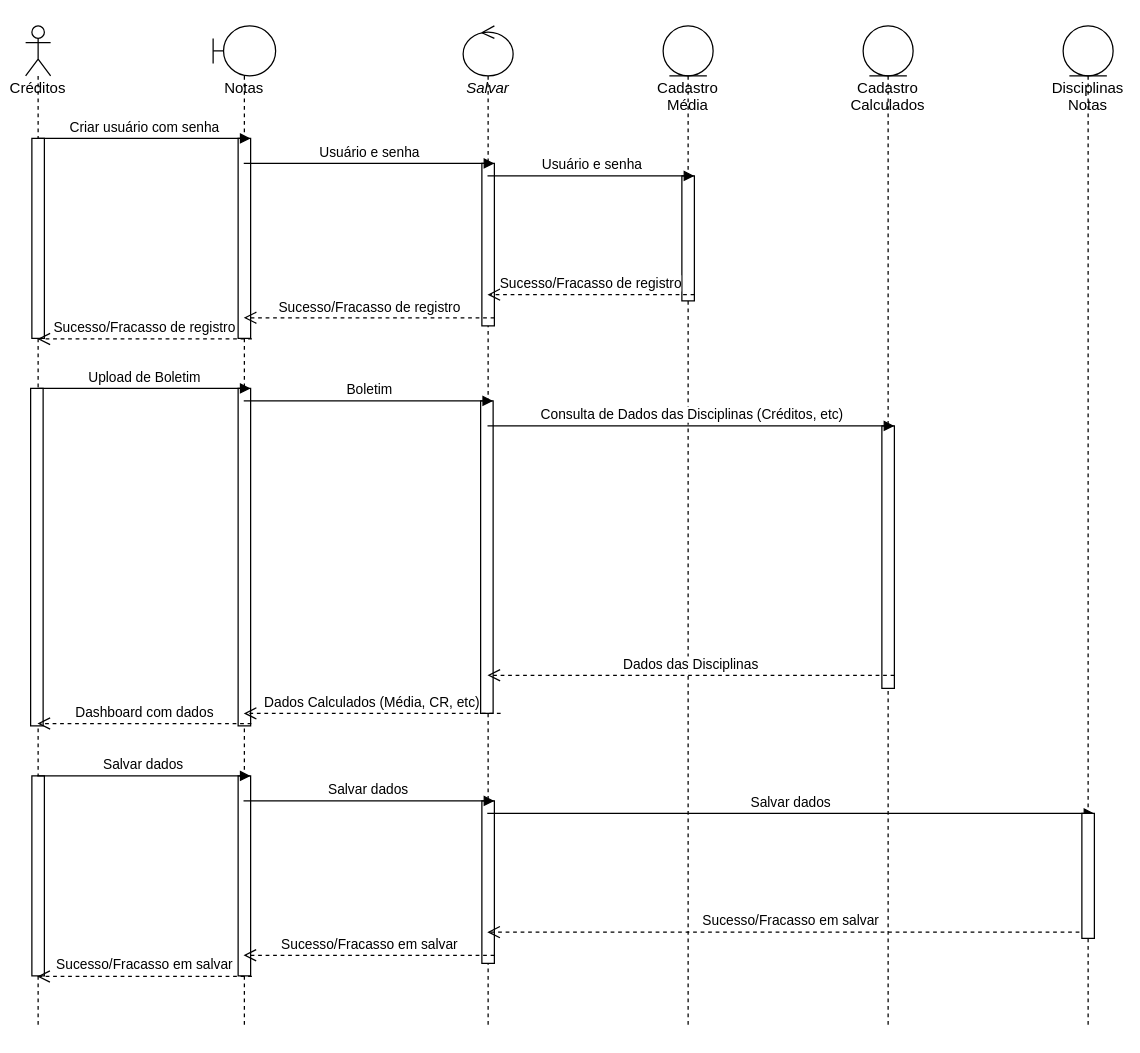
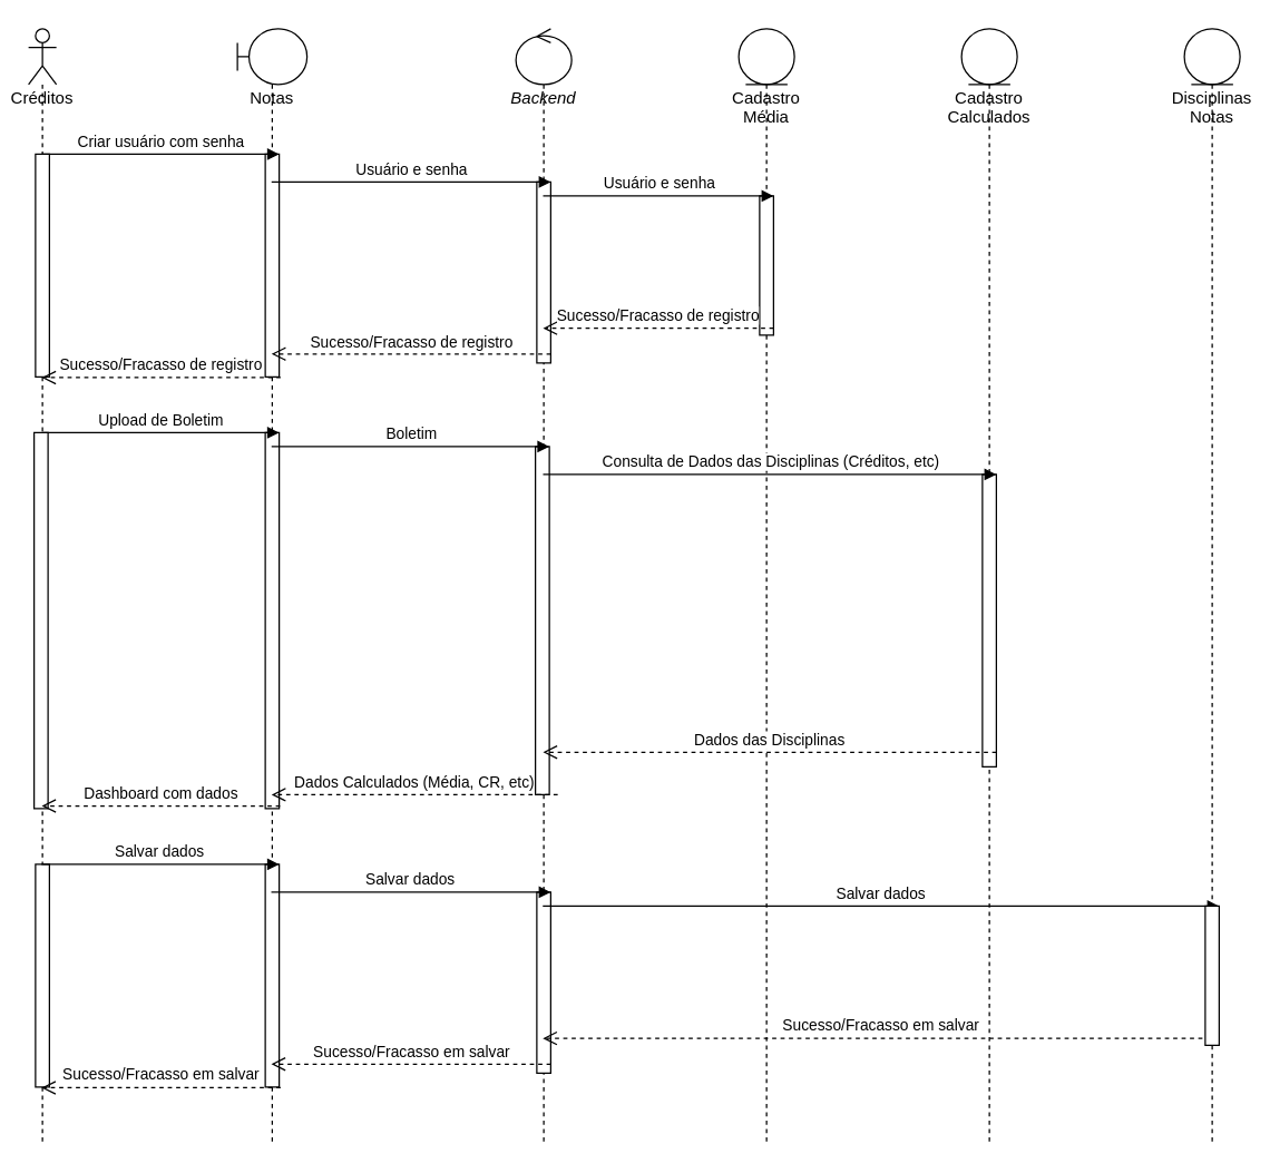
- <mxCell id="2" value="&lt;i&gt;Salvar&lt;/i&gt;" style="shape=umlLifeline;participant=umlControl;perimeter=lifelinePerimeter;whiteSpace=wrap;html=1;container=1;collapsible=0;recursiveResize=0;verticalAlign=top;spacingTop=36;outlineConnect=0;" vertex="1" parent="1"><mxGeometry x="370" width="40" height="800" as="geometry" y="20" /></mxCell>
+ <mxCell id="2" value="&lt;i&gt;Backend&lt;/i&gt;" style="shape=umlLifeline;participant=umlControl;perimeter=lifelinePerimeter;whiteSpace=wrap;html=1;container=1;collapsible=0;recursiveResize=0;verticalAlign=top;spacingTop=36;outlineConnect=0;" vertex="1" parent="1"><mxGeometry x="370" width="40" height="800" as="geometry" y="20" /></mxCell>
